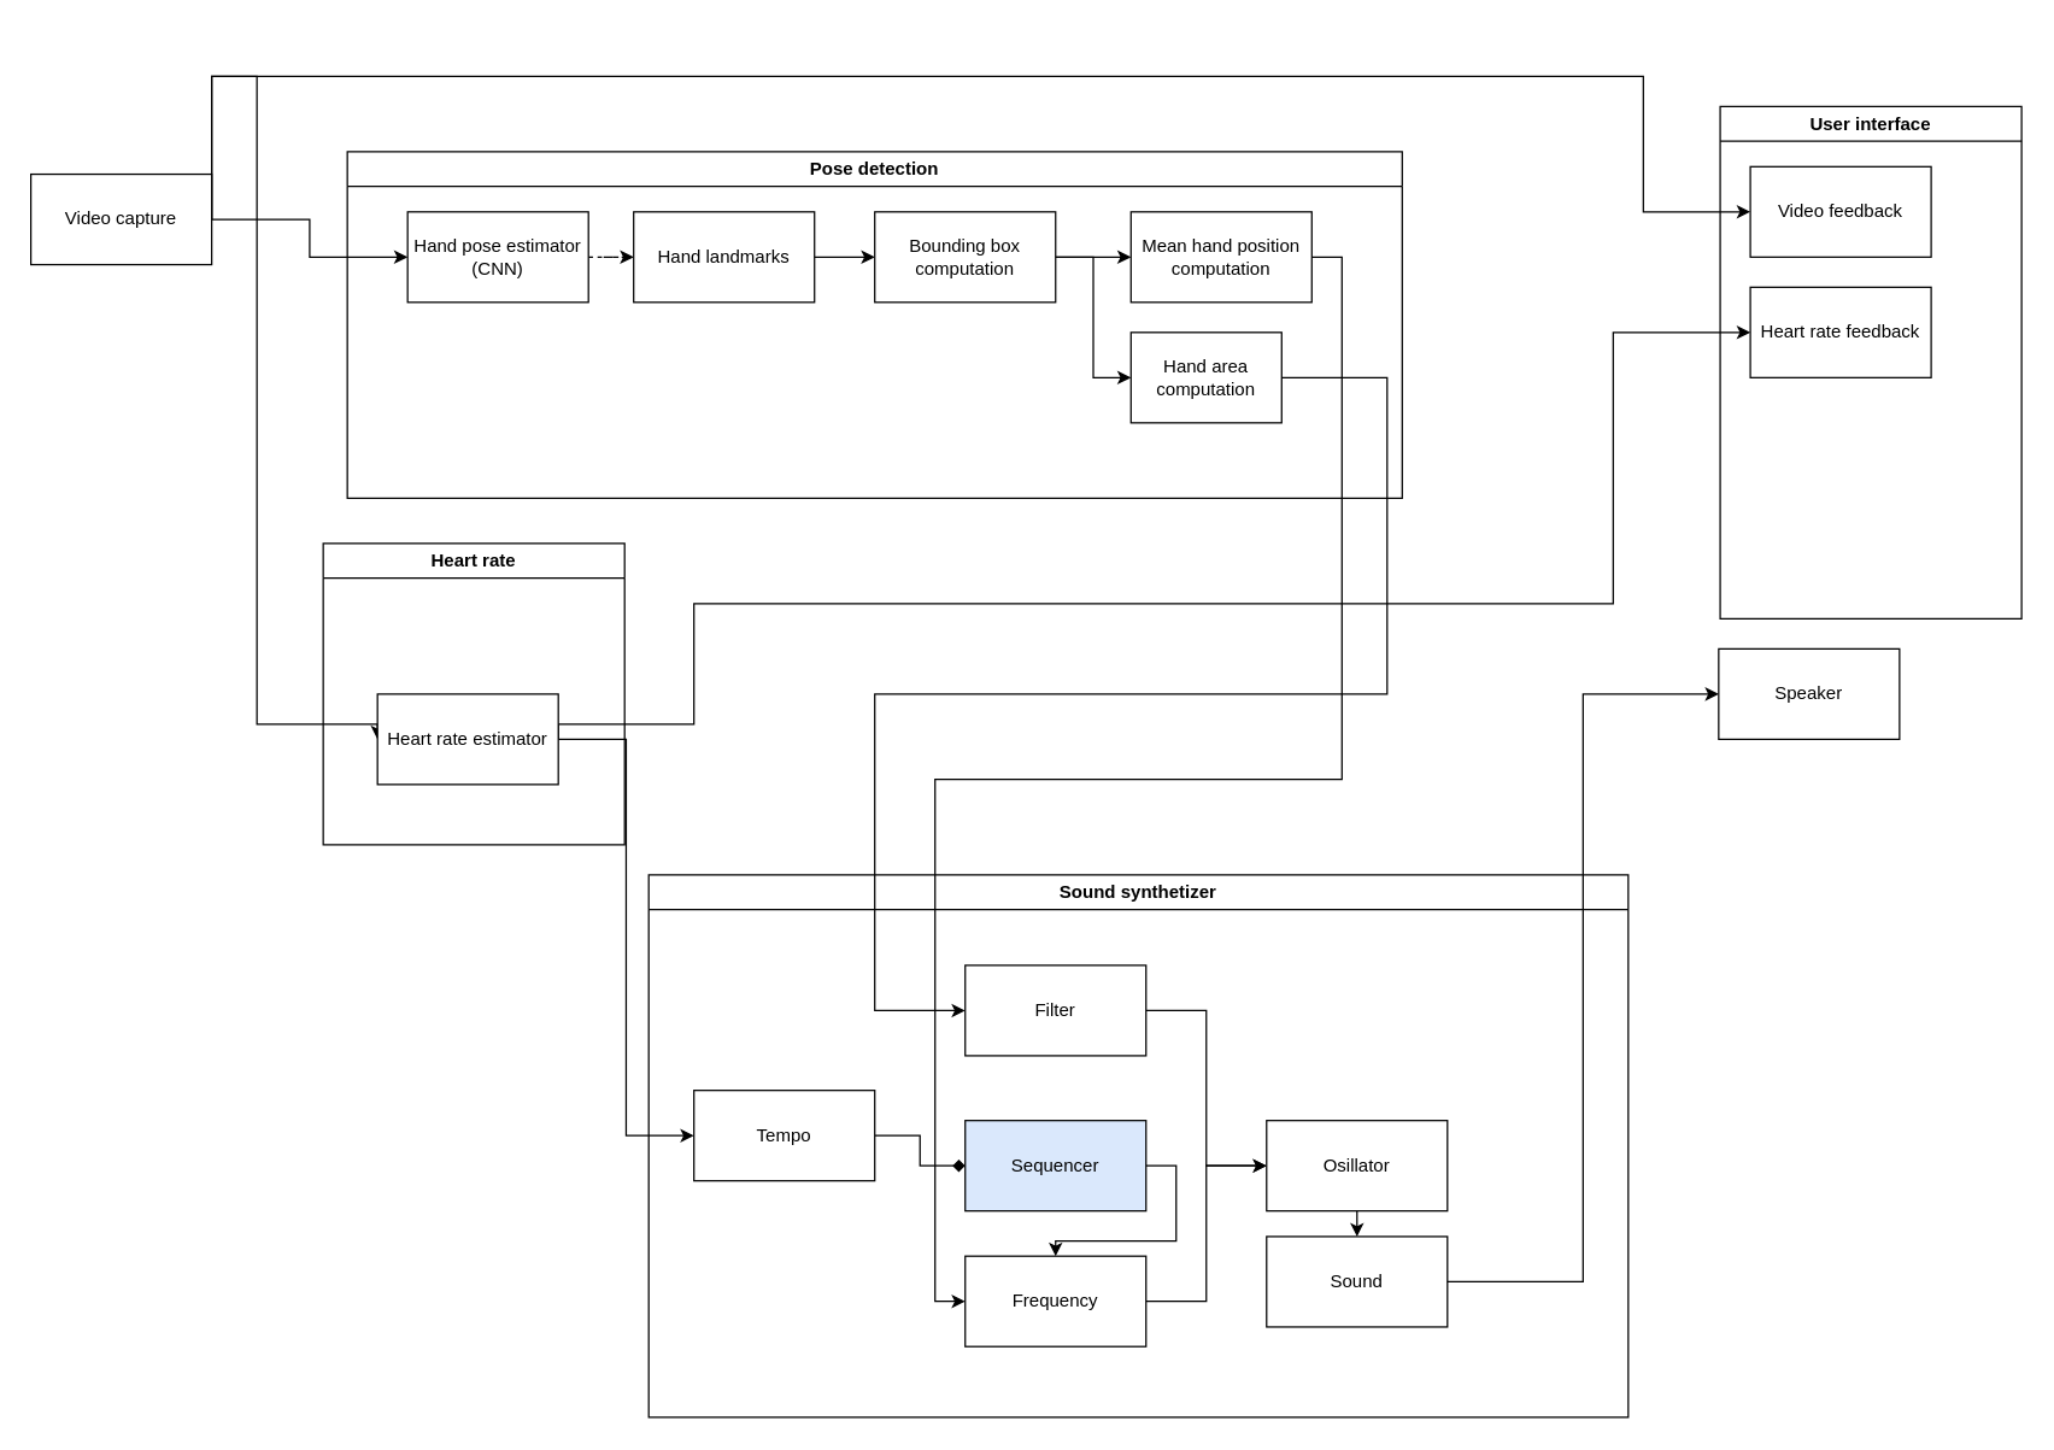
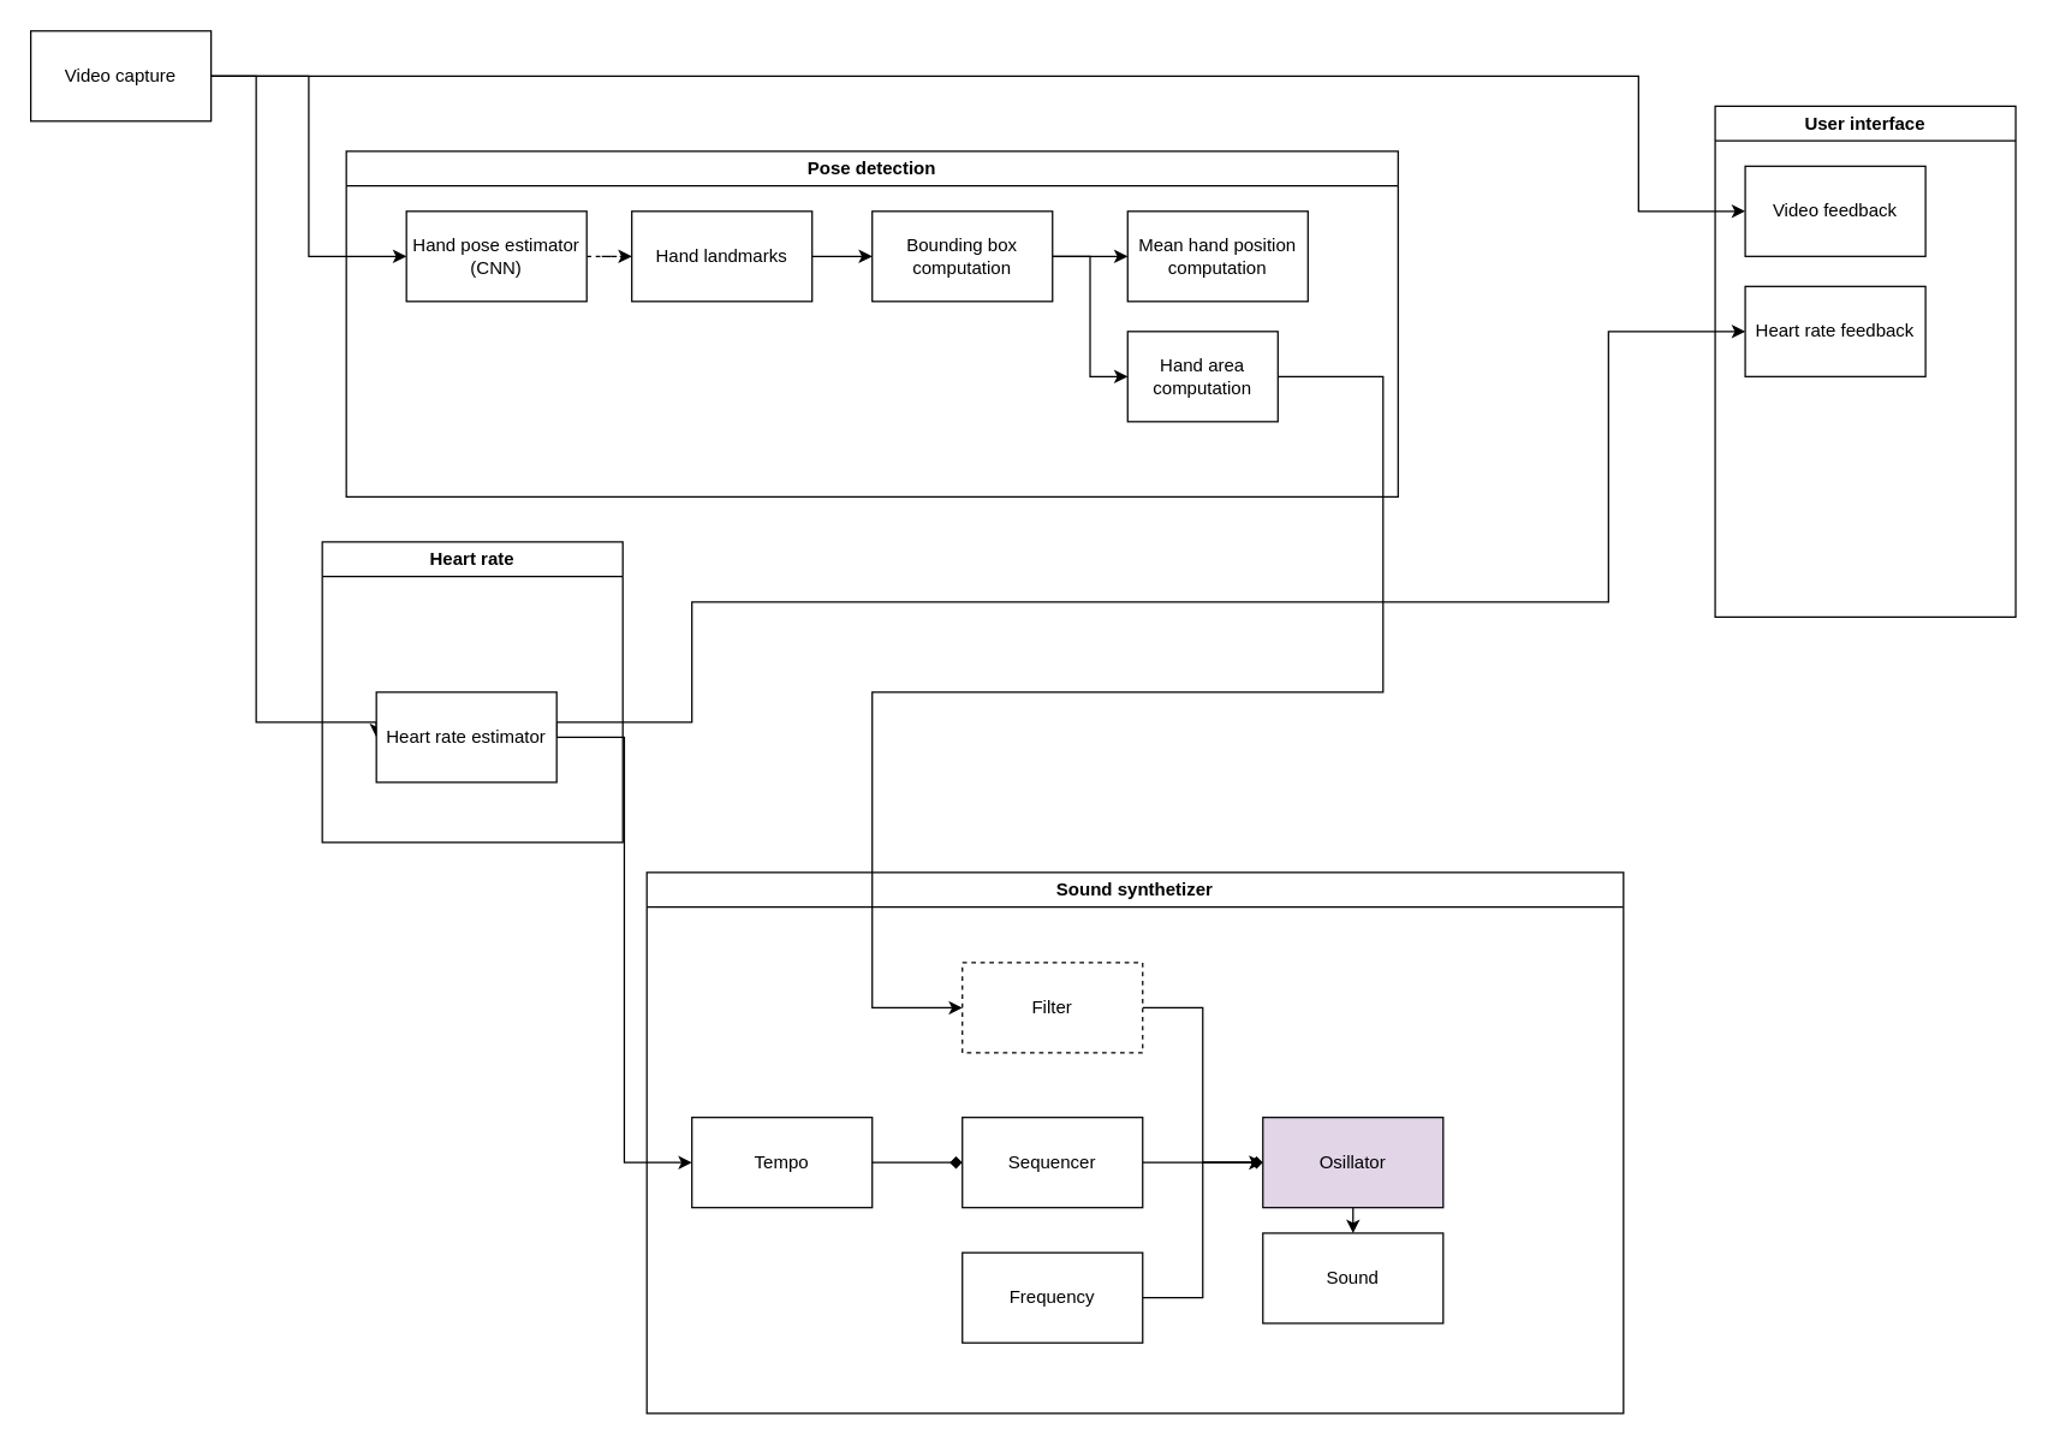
- <mxCell id="5" value="Video capture" style="rounded=0;whiteSpace=wrap;html=1;" vertex="1" parent="1"><mxGeometry x="20" y="115" width="120" height="60" as="geometry" /></mxCell>
+ <mxCell id="5" value="Video capture" style="rounded=0;whiteSpace=wrap;html=1;" vertex="1" parent="1"><mxGeometry x="20" y="20" width="120" height="60" as="geometry" /></mxCell>
- <mxCell id="6" value="Speaker" style="rounded=0;whiteSpace=wrap;html=1;" vertex="1" parent="1"><mxGeometry x="1140" y="430" width="120" height="60" as="geometry" /></mxCell>
- <mxCell id="36" style="edgeStyle=orthogonalEdgeStyle;rounded=0;orthogonalLoop=1;jettySize=auto;html=1;exitX=1;exitY=0.5;exitDx=0;exitDy=0;entryX=0;entryY=0.5;entryDx=0;entryDy=0;" edge="1" parent="1" source="13" target="24"><mxGeometry relative="1" as="geometry" /></mxCell>
- <mxCell id="38" style="edgeStyle=orthogonalEdgeStyle;rounded=0;orthogonalLoop=1;jettySize=auto;html=1;exitX=1;exitY=0.5;exitDx=0;exitDy=0;entryX=0;entryY=0.5;entryDx=0;entryDy=0;" edge="1" parent="1" source="29" target="6"><mxGeometry relative="1" as="geometry" /></mxCell>
- <mxCell id="22" value="Filter" style="whiteSpace=wrap;html=1;" vertex="1" parent="18"><mxGeometry x="210" y="60" width="120" height="60" as="geometry" /></mxCell>
+ <mxCell id="22" value="Filter" style="whiteSpace=wrap;html=1;dashed=1;" vertex="1" parent="18"><mxGeometry x="210" y="60" width="120" height="60" as="geometry" /></mxCell>
- <mxCell id="20" value="Tempo" style="whiteSpace=wrap;html=1;" vertex="1" parent="18"><mxGeometry x="30" y="143" width="120" height="60" as="geometry" /></mxCell>
+ <mxCell id="20" value="Tempo" style="whiteSpace=wrap;html=1;" vertex="1" parent="18"><mxGeometry x="30" y="163" width="120" height="60" as="geometry" /></mxCell>
- <mxCell id="28" value="Sequencer" style="whiteSpace=wrap;html=1;fillColor=#dae8fc;" vertex="1" parent="18"><mxGeometry x="210" y="163" width="120" height="60" as="geometry" /></mxCell>
+ <mxCell id="28" value="Sequencer" style="whiteSpace=wrap;html=1;" vertex="1" parent="18"><mxGeometry x="210" y="163" width="120" height="60" as="geometry" /></mxCell>
- <mxCell id="26" value="Osillator" style="whiteSpace=wrap;html=1;" vertex="1" parent="18"><mxGeometry x="410" y="163" width="120" height="60" as="geometry" /></mxCell>
+ <mxCell id="26" value="Osillator" style="whiteSpace=wrap;html=1;fillColor=#e1d5e7;" vertex="1" parent="18"><mxGeometry x="410" y="163" width="120" height="60" as="geometry" /></mxCell>
- <mxCell id="23" style="edgeStyle=orthogonalEdgeStyle;rounded=0;orthogonalLoop=1;jettySize=auto;html=1;exitX=1;exitY=0.5;exitDx=0;exitDy=0;entryX=0;entryY=0.5;entryDx=0;entryDy=0;" edge="1" parent="18" source="24" target="26"><mxGeometry relative="1" as="geometry"><mxPoint x="400" y="250.0" as="targetPoint" /></mxGeometry></mxCell>
+ <mxCell id="23" style="edgeStyle=orthogonalEdgeStyle;rounded=0;orthogonalLoop=1;jettySize=auto;html=1;exitX=1;exitY=0.5;exitDx=0;exitDy=0;entryX=0;entryY=0.5;entryDx=0;entryDy=0;endArrow=diamond;" edge="1" parent="18" source="24" target="26"><mxGeometry relative="1" as="geometry"><mxPoint x="400" y="250.0" as="targetPoint" /></mxGeometry></mxCell>
- <mxCell id="27" style="edgeStyle=orthogonalEdgeStyle;rounded=0;orthogonalLoop=1;jettySize=auto;html=1;exitX=1;exitY=0.5;exitDx=0;exitDy=0;" edge="1" parent="18" source="28" target="24"><mxGeometry relative="1" as="geometry" /></mxCell>
+ <mxCell id="27" style="edgeStyle=orthogonalEdgeStyle;rounded=0;orthogonalLoop=1;jettySize=auto;html=1;exitX=1;exitY=0.5;exitDx=0;exitDy=0;entryX=0;entryY=0.5;entryDx=0;entryDy=0;" edge="1" parent="18" source="28" target="26"><mxGeometry relative="1" as="geometry" /></mxCell>
